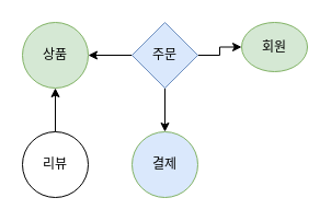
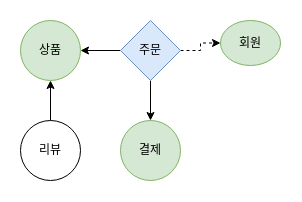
- <mxCell id="3" style="edgeStyle=orthogonalEdgeStyle;rounded=0;orthogonalLoop=1;jettySize=auto;html=1;entryX=0;entryY=0.5;entryDx=0;entryDy=0;" edge="1" parent="1" source="5" target="6"><mxGeometry relative="1" as="geometry" /></mxCell>
+ <mxCell id="3" style="edgeStyle=orthogonalEdgeStyle;rounded=0;orthogonalLoop=1;jettySize=auto;html=1;entryX=0;entryY=0.5;entryDx=0;entryDy=0;dashed=1;" edge="1" parent="1" source="5" target="6"><mxGeometry relative="1" as="geometry" /></mxCell>
- <mxCell id="7" value="결제" style="ellipse;whiteSpace=wrap;html=1;aspect=fixed;fillColor=#dae8fc;strokeColor=#82b366;" vertex="1" parent="1"><mxGeometry x="120" y="120" width="60" height="60" as="geometry" /></mxCell>
+ <mxCell id="7" value="결제" style="ellipse;whiteSpace=wrap;html=1;aspect=fixed;fillColor=#d5e8d4;strokeColor=#82b366;" vertex="1" parent="1"><mxGeometry x="120" y="120" width="60" height="60" as="geometry" /></mxCell>
